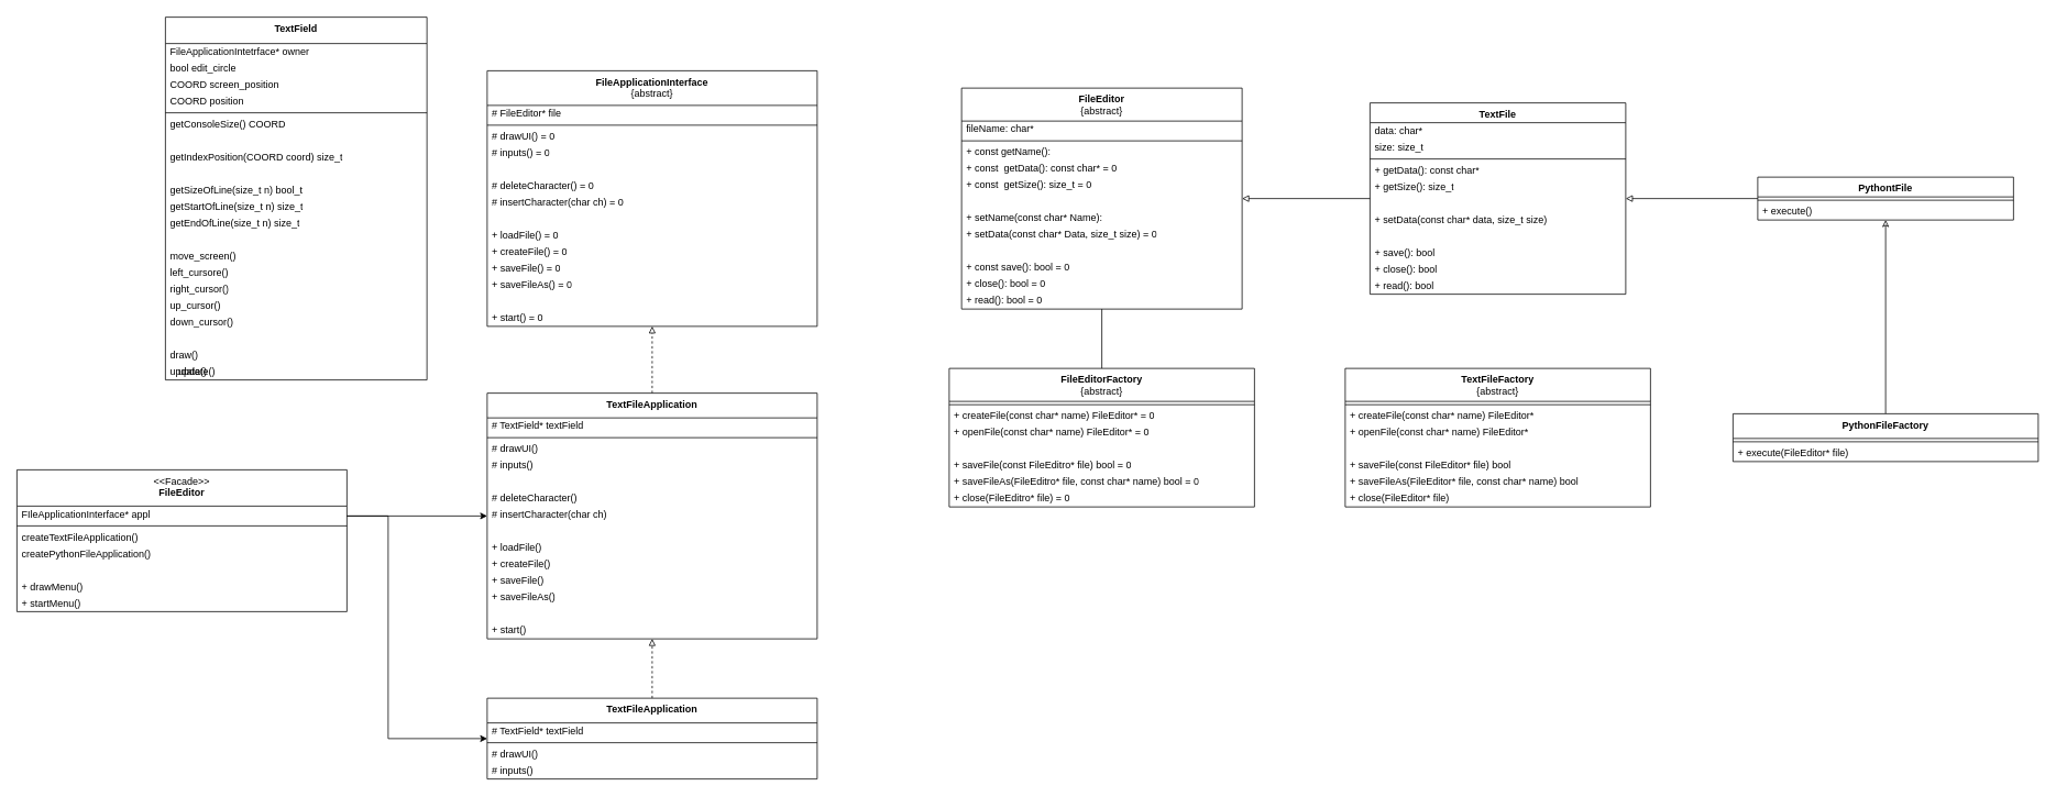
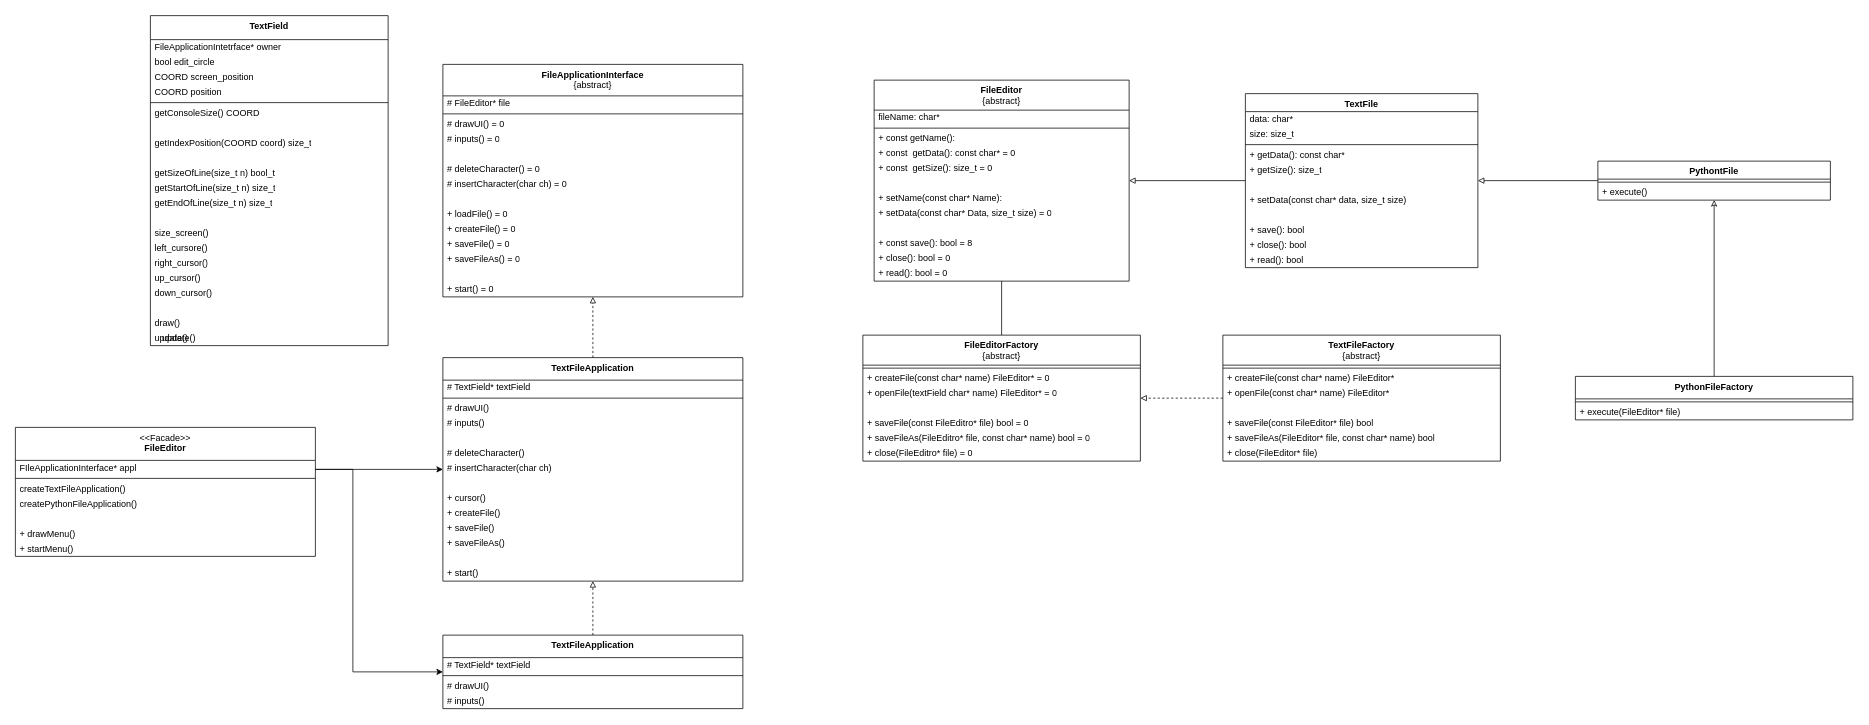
- <mxCell id="85" value="move_screen()" style="text;html=1;strokeColor=none;fillColor=none;align=left;verticalAlign=middle;spacingLeft=4;spacingRight=4;overflow=hidden;rotatable=0;points=[[0,0.5],[1,0.5]];portConstraint=eastwest;whiteSpace=wrap;" vertex="1" parent="71"><mxGeometry y="280" width="317" height="20" as="geometry" /></mxCell>
+ <mxCell id="85" value="size_screen()" style="text;html=1;strokeColor=none;fillColor=none;align=left;verticalAlign=middle;spacingLeft=4;spacingRight=4;overflow=hidden;rotatable=0;points=[[0,0.5],[1,0.5]];portConstraint=eastwest;whiteSpace=wrap;" vertex="1" parent="71"><mxGeometry y="280" width="317" height="20" as="geometry" /></mxCell>
- <mxCell id="12" value="+ const save(): bool = 0" style="text;html=1;strokeColor=none;fillColor=none;align=left;verticalAlign=middle;spacingLeft=4;spacingRight=4;overflow=hidden;rotatable=0;points=[[0,0.5],[1,0.5]];portConstraint=eastwest;whiteSpace=wrap;" vertex="1" parent="2"><mxGeometry y="208" width="340" height="20" as="geometry" /></mxCell>
+ <mxCell id="12" value="+ const save(): bool = 8" style="text;html=1;strokeColor=none;fillColor=none;align=left;verticalAlign=middle;spacingLeft=4;spacingRight=4;overflow=hidden;rotatable=0;points=[[0,0.5],[1,0.5]];portConstraint=eastwest;whiteSpace=wrap;" vertex="1" parent="2"><mxGeometry y="208" width="340" height="20" as="geometry" /></mxCell>
- <mxCell id="32" value="+ openFile(const char* name) FileEditor* = 0" style="text;html=1;strokeColor=none;fillColor=none;align=left;verticalAlign=middle;spacingLeft=4;spacingRight=4;overflow=hidden;rotatable=0;points=[[0,0.5],[1,0.5]];portConstraint=eastwest;whiteSpace=wrap;" vertex="1" parent="29"><mxGeometry y="68" width="370" height="20" as="geometry" /></mxCell>
+ <mxCell id="32" value="+ openFile(textField char* name) FileEditor* = 0" style="text;html=1;strokeColor=none;fillColor=none;align=left;verticalAlign=middle;spacingLeft=4;spacingRight=4;overflow=hidden;rotatable=0;points=[[0,0.5],[1,0.5]];portConstraint=eastwest;whiteSpace=wrap;" vertex="1" parent="29"><mxGeometry y="68" width="370" height="20" as="geometry" /></mxCell>
+ <mxCell id="37" style="edgeStyle=orthogonalEdgeStyle;rounded=0;orthogonalLoop=1;jettySize=auto;html=1;endArrow=block;endFill=0;dashed=1;" edge="1" parent="1" source="38" target="29"><mxGeometry relative="1" as="geometry" /></mxCell>
- <mxCell id="103" value="+ loadFile()" style="text;html=1;strokeColor=none;fillColor=none;align=left;verticalAlign=middle;spacingLeft=4;spacingRight=4;overflow=hidden;rotatable=0;points=[[0,0.5],[1,0.5]];portConstraint=eastwest;whiteSpace=wrap;" vertex="1" parent="94"><mxGeometry y="178" width="400" height="20" as="geometry" /></mxCell>
+ <mxCell id="103" value="+ cursor()" style="text;html=1;strokeColor=none;fillColor=none;align=left;verticalAlign=middle;spacingLeft=4;spacingRight=4;overflow=hidden;rotatable=0;points=[[0,0.5],[1,0.5]];portConstraint=eastwest;whiteSpace=wrap;" vertex="1" parent="94"><mxGeometry y="178" width="400" height="20" as="geometry" /></mxCell>
